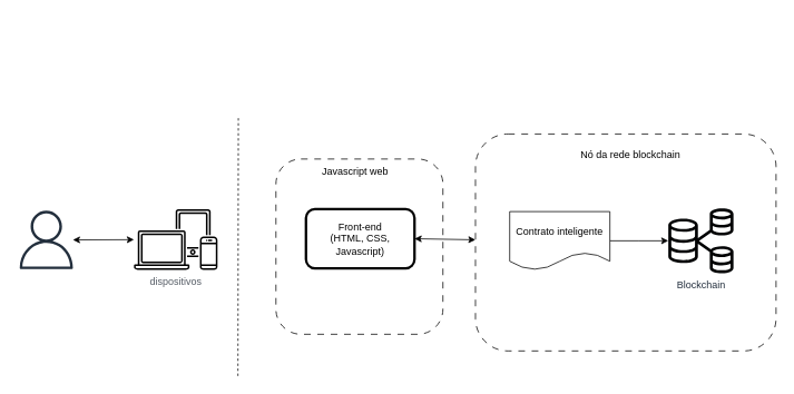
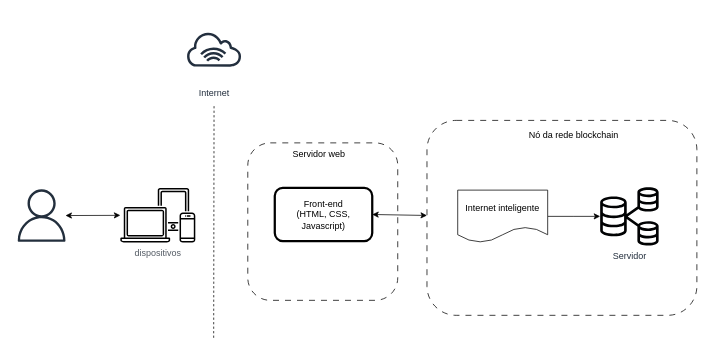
+ <mxCell id="10" value="Internet" style="sketch=0;outlineConnect=0;fontColor=#232F3E;gradientColor=none;strokeColor=#232F3E;fillColor=#ffffff;dashed=0;verticalLabelPosition=bottom;verticalAlign=top;align=center;html=1;fontSize=12;fontStyle=0;aspect=fixed;shape=mxgraph.aws4.resourceIcon;resIcon=mxgraph.aws4.internet_alt1;" vertex="1" parent="1"><mxGeometry x="240" y="20" width="90" height="90" as="geometry" /></mxCell>
- <mxCell id="12" value="Nó da rede blockchain" style="text;html=1;strokeColor=none;fillColor=none;align=center;verticalAlign=middle;whiteSpace=wrap;rounded=0;" vertex="1" parent="1"><mxGeometry x="680" y="170" width="150" height="30" as="geometry" /></mxCell>
+ <mxCell id="12" value="Nó da rede blockchain" style="text;html=1;strokeColor=none;fillColor=none;align=center;verticalAlign=middle;whiteSpace=wrap;rounded=0;" vertex="1" parent="1"><mxGeometry x="690" y="165" width="150" height="30" as="geometry" /></mxCell>
- <mxCell id="5" value="Javascript web" style="text;html=1;strokeColor=none;fillColor=none;align=center;verticalAlign=middle;whiteSpace=wrap;rounded=0;" vertex="1" parent="1"><mxGeometry x="365" y="190" width="120" height="30" as="geometry" /></mxCell>
+ <mxCell id="5" value="Servidor web" style="text;html=1;strokeColor=none;fillColor=none;align=center;verticalAlign=middle;whiteSpace=wrap;rounded=0;" vertex="1" parent="1"><mxGeometry x="365" y="190" width="120" height="30" as="geometry" /></mxCell>
- <mxCell id="14" value="Contrato inteligente" style="shape=document;whiteSpace=wrap;html=1;boundedLbl=1;" vertex="1" parent="1"><mxGeometry x="610" y="253" width="120" height="70" as="geometry" /></mxCell>
+ <mxCell id="14" value="Internet inteligente" style="shape=document;whiteSpace=wrap;html=1;boundedLbl=1;" vertex="1" parent="1"><mxGeometry x="610" y="253" width="120" height="70" as="geometry" /></mxCell>
- <mxCell id="15" value="Blockchain" style="sketch=0;outlineConnect=0;fontColor=#232F3E;gradientColor=none;fillColor=#010203;strokeColor=none;dashed=0;verticalLabelPosition=bottom;verticalAlign=top;align=center;html=1;fontSize=12;fontStyle=0;aspect=fixed;pointerEvents=1;shape=mxgraph.aws4.rds_multi_az_db_cluster;strokeWidth=1;" vertex="1" parent="1"><mxGeometry x="800" y="249" width="78" height="78" as="geometry" /></mxCell>
+ <mxCell id="15" value="Servidor" style="sketch=0;outlineConnect=0;fontColor=#232F3E;gradientColor=none;fillColor=#010203;strokeColor=none;dashed=0;verticalLabelPosition=bottom;verticalAlign=top;align=center;html=1;fontSize=12;fontStyle=0;aspect=fixed;pointerEvents=1;shape=mxgraph.aws4.rds_multi_az_db_cluster;strokeWidth=1;" vertex="1" parent="1"><mxGeometry x="800" y="249" width="78" height="78" as="geometry" /></mxCell>
